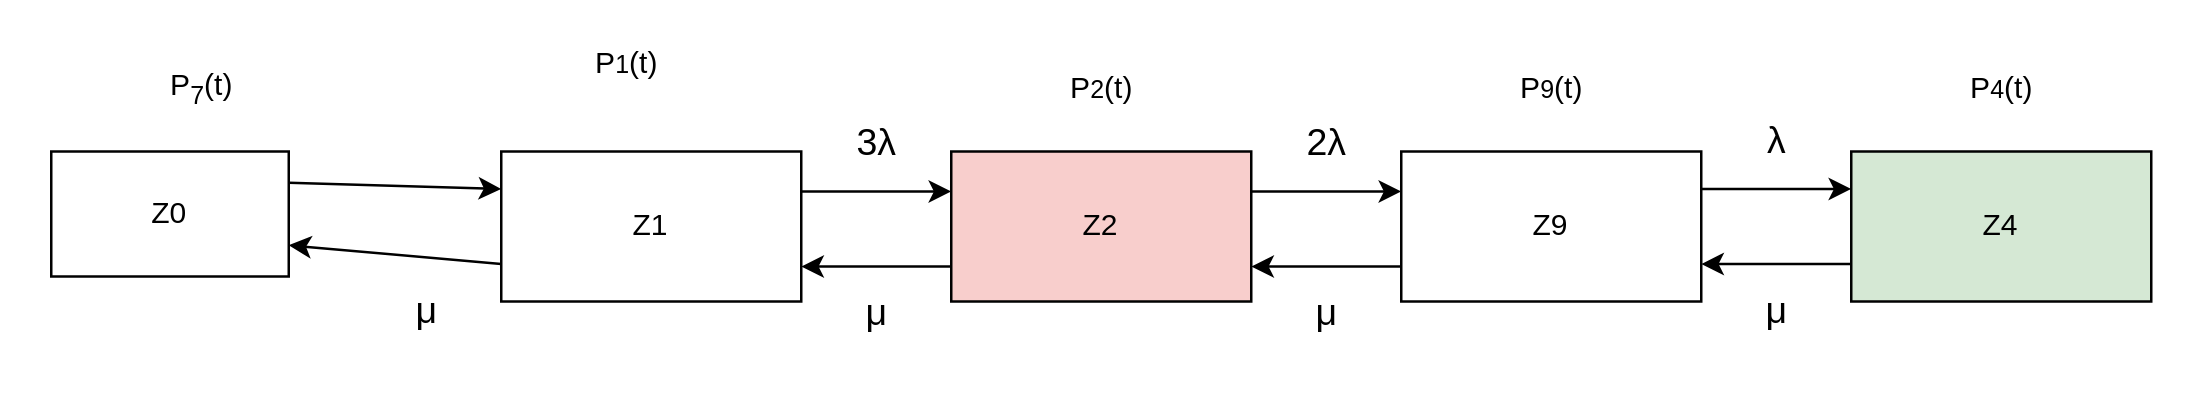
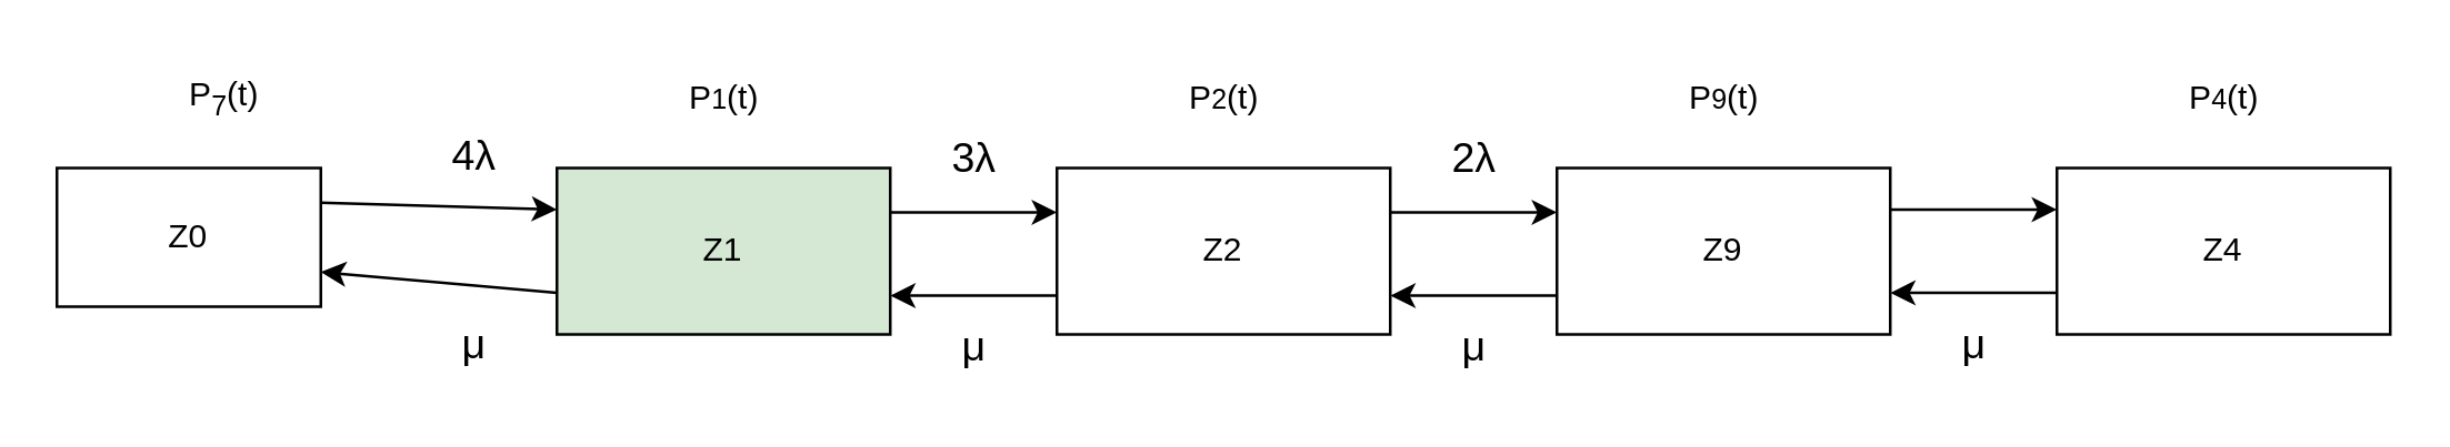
- <mxCell id="12" value="P&lt;span style=&quot;font-size: 10px;&quot;&gt;1&lt;/span&gt;(t)" style="text;html=1;align=center;verticalAlign=middle;resizable=0;points=[];autosize=1;strokeColor=none;fillColor=none;" vertex="1" parent="1"><mxGeometry x="225" y="10" width="50" height="30" as="geometry" /></mxCell>
+ <mxCell id="12" value="P&lt;span style=&quot;font-size: 10px;&quot;&gt;1&lt;/span&gt;(t)" style="text;html=1;align=center;verticalAlign=middle;resizable=0;points=[];autosize=1;strokeColor=none;fillColor=none;" vertex="1" parent="1"><mxGeometry x="235" y="20" width="50" height="30" as="geometry" /></mxCell>
+ <mxCell id="8" value="&lt;font style=&quot;font-size: 15px;&quot;&gt;4λ&lt;/font&gt;" style="text;html=1;align=center;verticalAlign=middle;resizable=0;points=[];autosize=1;strokeColor=none;fillColor=none;" vertex="1" parent="1"><mxGeometry x="150" y="40" width="40" height="30" as="geometry" /></mxCell>
- <mxCell id="25" value="&lt;font style=&quot;font-size: 15px;&quot;&gt;λ&lt;/font&gt;" style="text;html=1;align=center;verticalAlign=middle;resizable=0;points=[];autosize=1;strokeColor=none;fillColor=none;" vertex="1" parent="1"><mxGeometry x="695" y="40" width="30" height="30" as="geometry" /></mxCell>
- <mxCell id="3" value="Z1" style="rounded=0;whiteSpace=wrap;html=1;" vertex="1" parent="1"><mxGeometry x="200" y="60" width="120" height="60" as="geometry" /></mxCell>
+ <mxCell id="3" value="Z1" style="rounded=0;whiteSpace=wrap;html=1;fillColor=#d5e8d4;" vertex="1" parent="1"><mxGeometry x="200" y="60" width="120" height="60" as="geometry" /></mxCell>
- <mxCell id="4" value="Z2" style="rounded=0;whiteSpace=wrap;html=1;fillColor=#f8cecc;" vertex="1" parent="1"><mxGeometry x="380" y="60" width="120" height="60" as="geometry" /></mxCell>
+ <mxCell id="4" value="Z2" style="rounded=0;whiteSpace=wrap;html=1;" vertex="1" parent="1"><mxGeometry x="380" y="60" width="120" height="60" as="geometry" /></mxCell>
- <mxCell id="6" value="Z4" style="rounded=0;whiteSpace=wrap;html=1;fillColor=#d5e8d4;" vertex="1" parent="1"><mxGeometry x="740" y="60" width="120" height="60" as="geometry" /></mxCell>
+ <mxCell id="6" value="Z4" style="rounded=0;whiteSpace=wrap;html=1;" vertex="1" parent="1"><mxGeometry x="740" y="60" width="120" height="60" as="geometry" /></mxCell>
